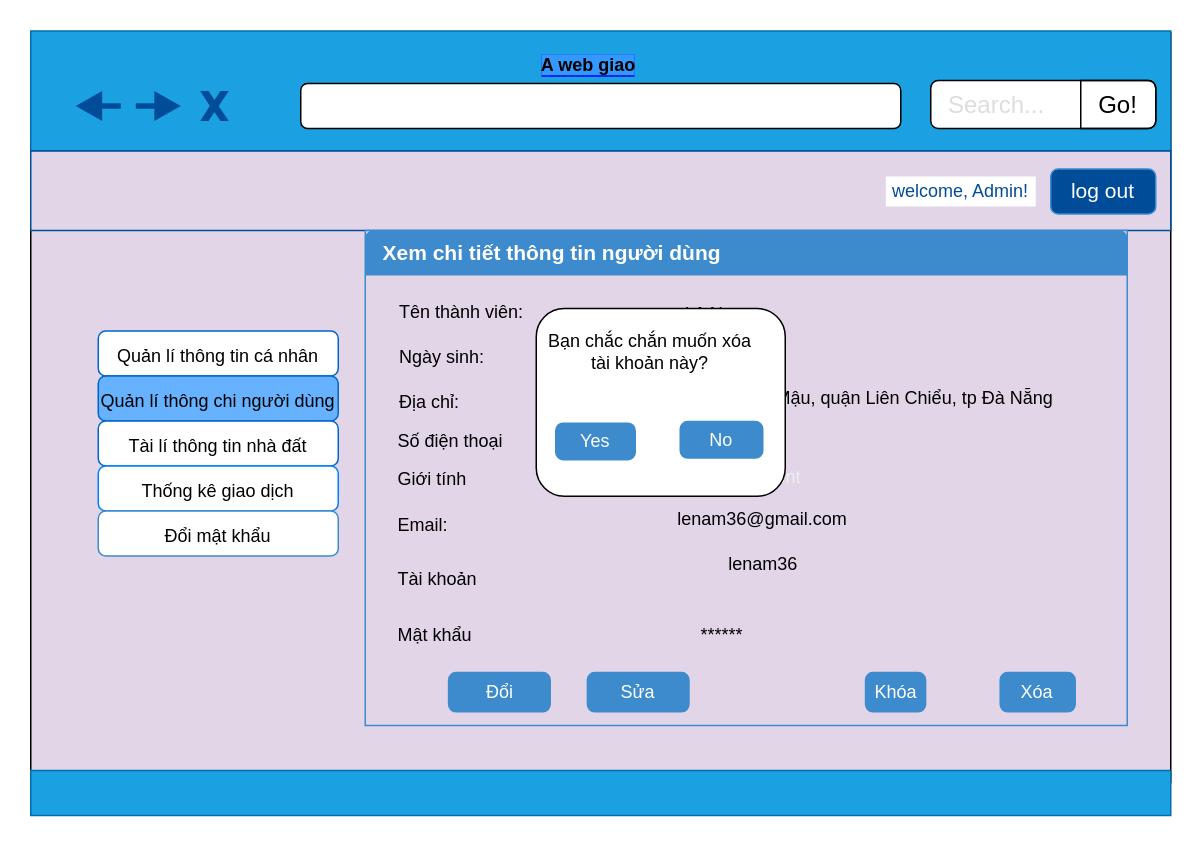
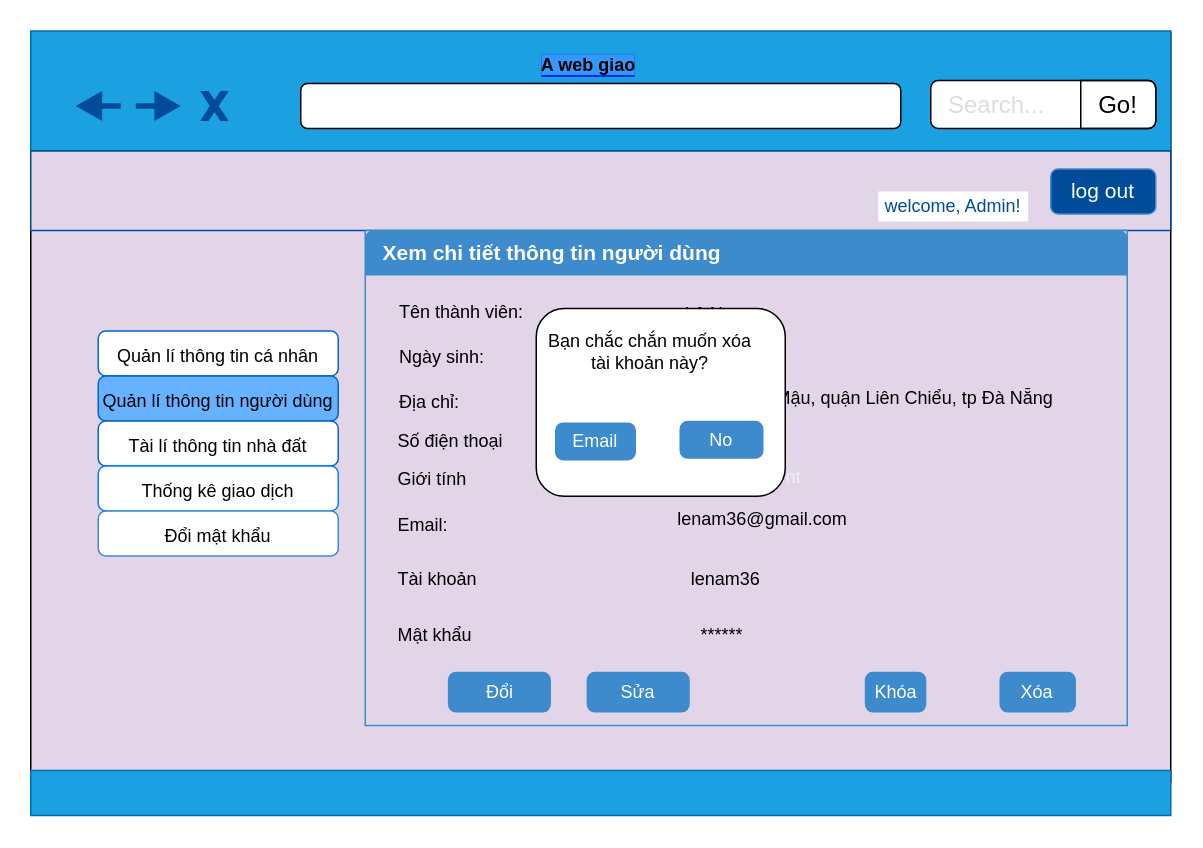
- <mxCell id="15" value="&lt;font color=&quot;#004c99&quot;&gt;welcome, Admin!&lt;/font&gt;" style="text;html=1;strokeColor=none;fillColor=#FFFFFF;align=center;verticalAlign=middle;whiteSpace=wrap;rounded=0;" parent="1" vertex="1"><mxGeometry x="590" y="117" width="100" height="20" as="geometry" /></mxCell>
+ <mxCell id="15" value="&lt;font color=&quot;#004c99&quot;&gt;welcome, Admin!&lt;/font&gt;" style="text;html=1;strokeColor=none;fillColor=#FFFFFF;align=center;verticalAlign=middle;whiteSpace=wrap;rounded=0;" parent="1" vertex="1"><mxGeometry x="585" y="127" width="100" height="20" as="geometry" /></mxCell>
- <mxCell id="43" value="&lt;span style=&quot;white-space: normal&quot;&gt;&lt;font style=&quot;font-size: 12px&quot;&gt;Quản lí thông chi người dùng&lt;/font&gt;&lt;/span&gt;" style="html=1;shadow=0;dashed=0;shape=mxgraph.bootstrap.rrect;rSize=5;strokeColor=#0066CC;fillColor=#66B2FF;align=center;fontSize=16;whiteSpace=wrap;" parent="1" vertex="1"><mxGeometry x="65" y="250" width="160" height="30" as="geometry" /></mxCell>
+ <mxCell id="43" value="&lt;span style=&quot;white-space: normal&quot;&gt;&lt;font style=&quot;font-size: 12px&quot;&gt;Quản lí thông tin người dùng&lt;/font&gt;&lt;/span&gt;" style="html=1;shadow=0;dashed=0;shape=mxgraph.bootstrap.rrect;rSize=5;strokeColor=#0066CC;fillColor=#66B2FF;align=center;fontSize=16;whiteSpace=wrap;" parent="1" vertex="1"><mxGeometry x="65" y="250" width="160" height="30" as="geometry" /></mxCell>
- <mxCell id="40" value="Yes" style="html=1;shadow=0;dashed=0;shape=mxgraph.bootstrap.rrect;rSize=5;fillColor=#3D8BCD;align=center;strokeColor=#3D8BCD;fontColor=#ffffff;fontSize=12;whiteSpace=wrap;" parent="16" vertex="1"><mxGeometry x="127" y="128.456" width="53" height="24.362" as="geometry" /></mxCell>
+ <mxCell id="40" value="Email" style="html=1;shadow=0;dashed=0;shape=mxgraph.bootstrap.rrect;rSize=5;fillColor=#3D8BCD;align=center;strokeColor=#3D8BCD;fontColor=#ffffff;fontSize=12;whiteSpace=wrap;" parent="16" vertex="1"><mxGeometry x="127" y="128.456" width="53" height="24.362" as="geometry" /></mxCell>
- <mxCell id="33" value="lenam36" style="text;html=1;strokeColor=none;fillColor=none;align=center;verticalAlign=middle;whiteSpace=wrap;rounded=0;" parent="16" vertex="1"><mxGeometry x="231.375" y="211.897" width="68.792" height="22.759" as="geometry" /></mxCell>
+ <mxCell id="33" value="lenam36" style="text;html=1;strokeColor=none;fillColor=none;align=center;verticalAlign=middle;whiteSpace=wrap;rounded=0;" parent="16" vertex="1"><mxGeometry x="206.375" y="221.897" width="68.792" height="22.759" as="geometry" /></mxCell>
